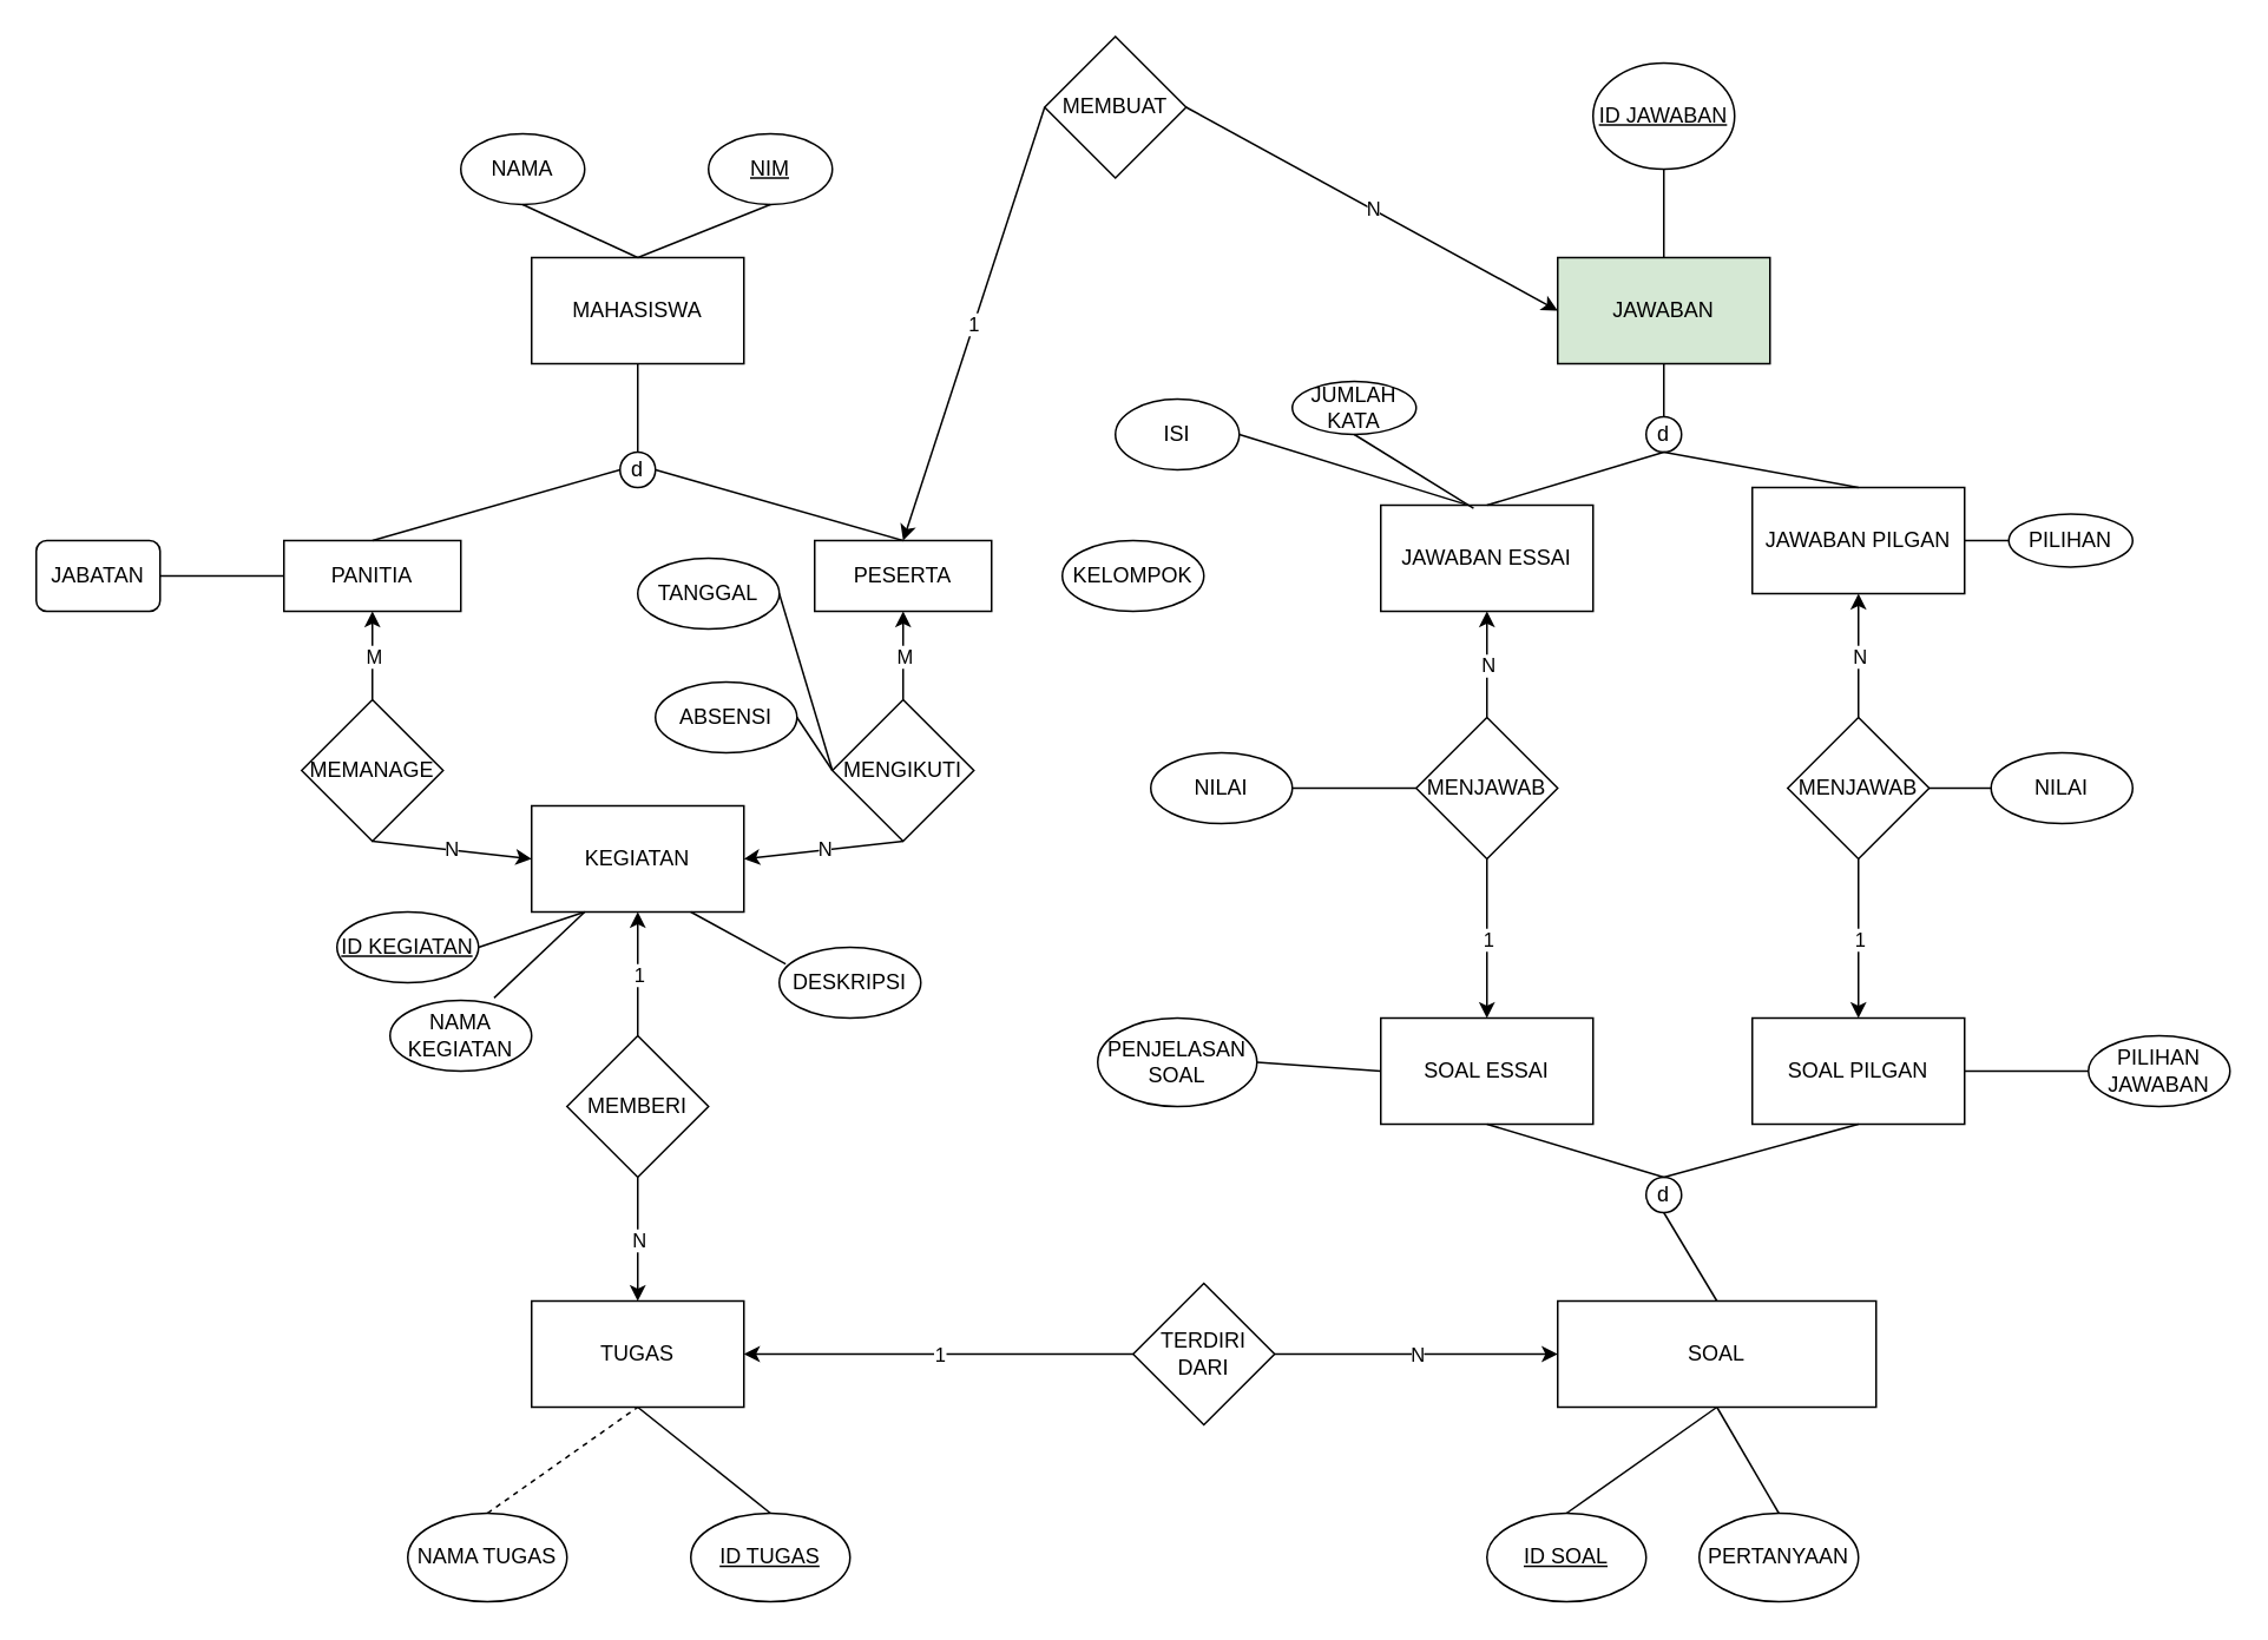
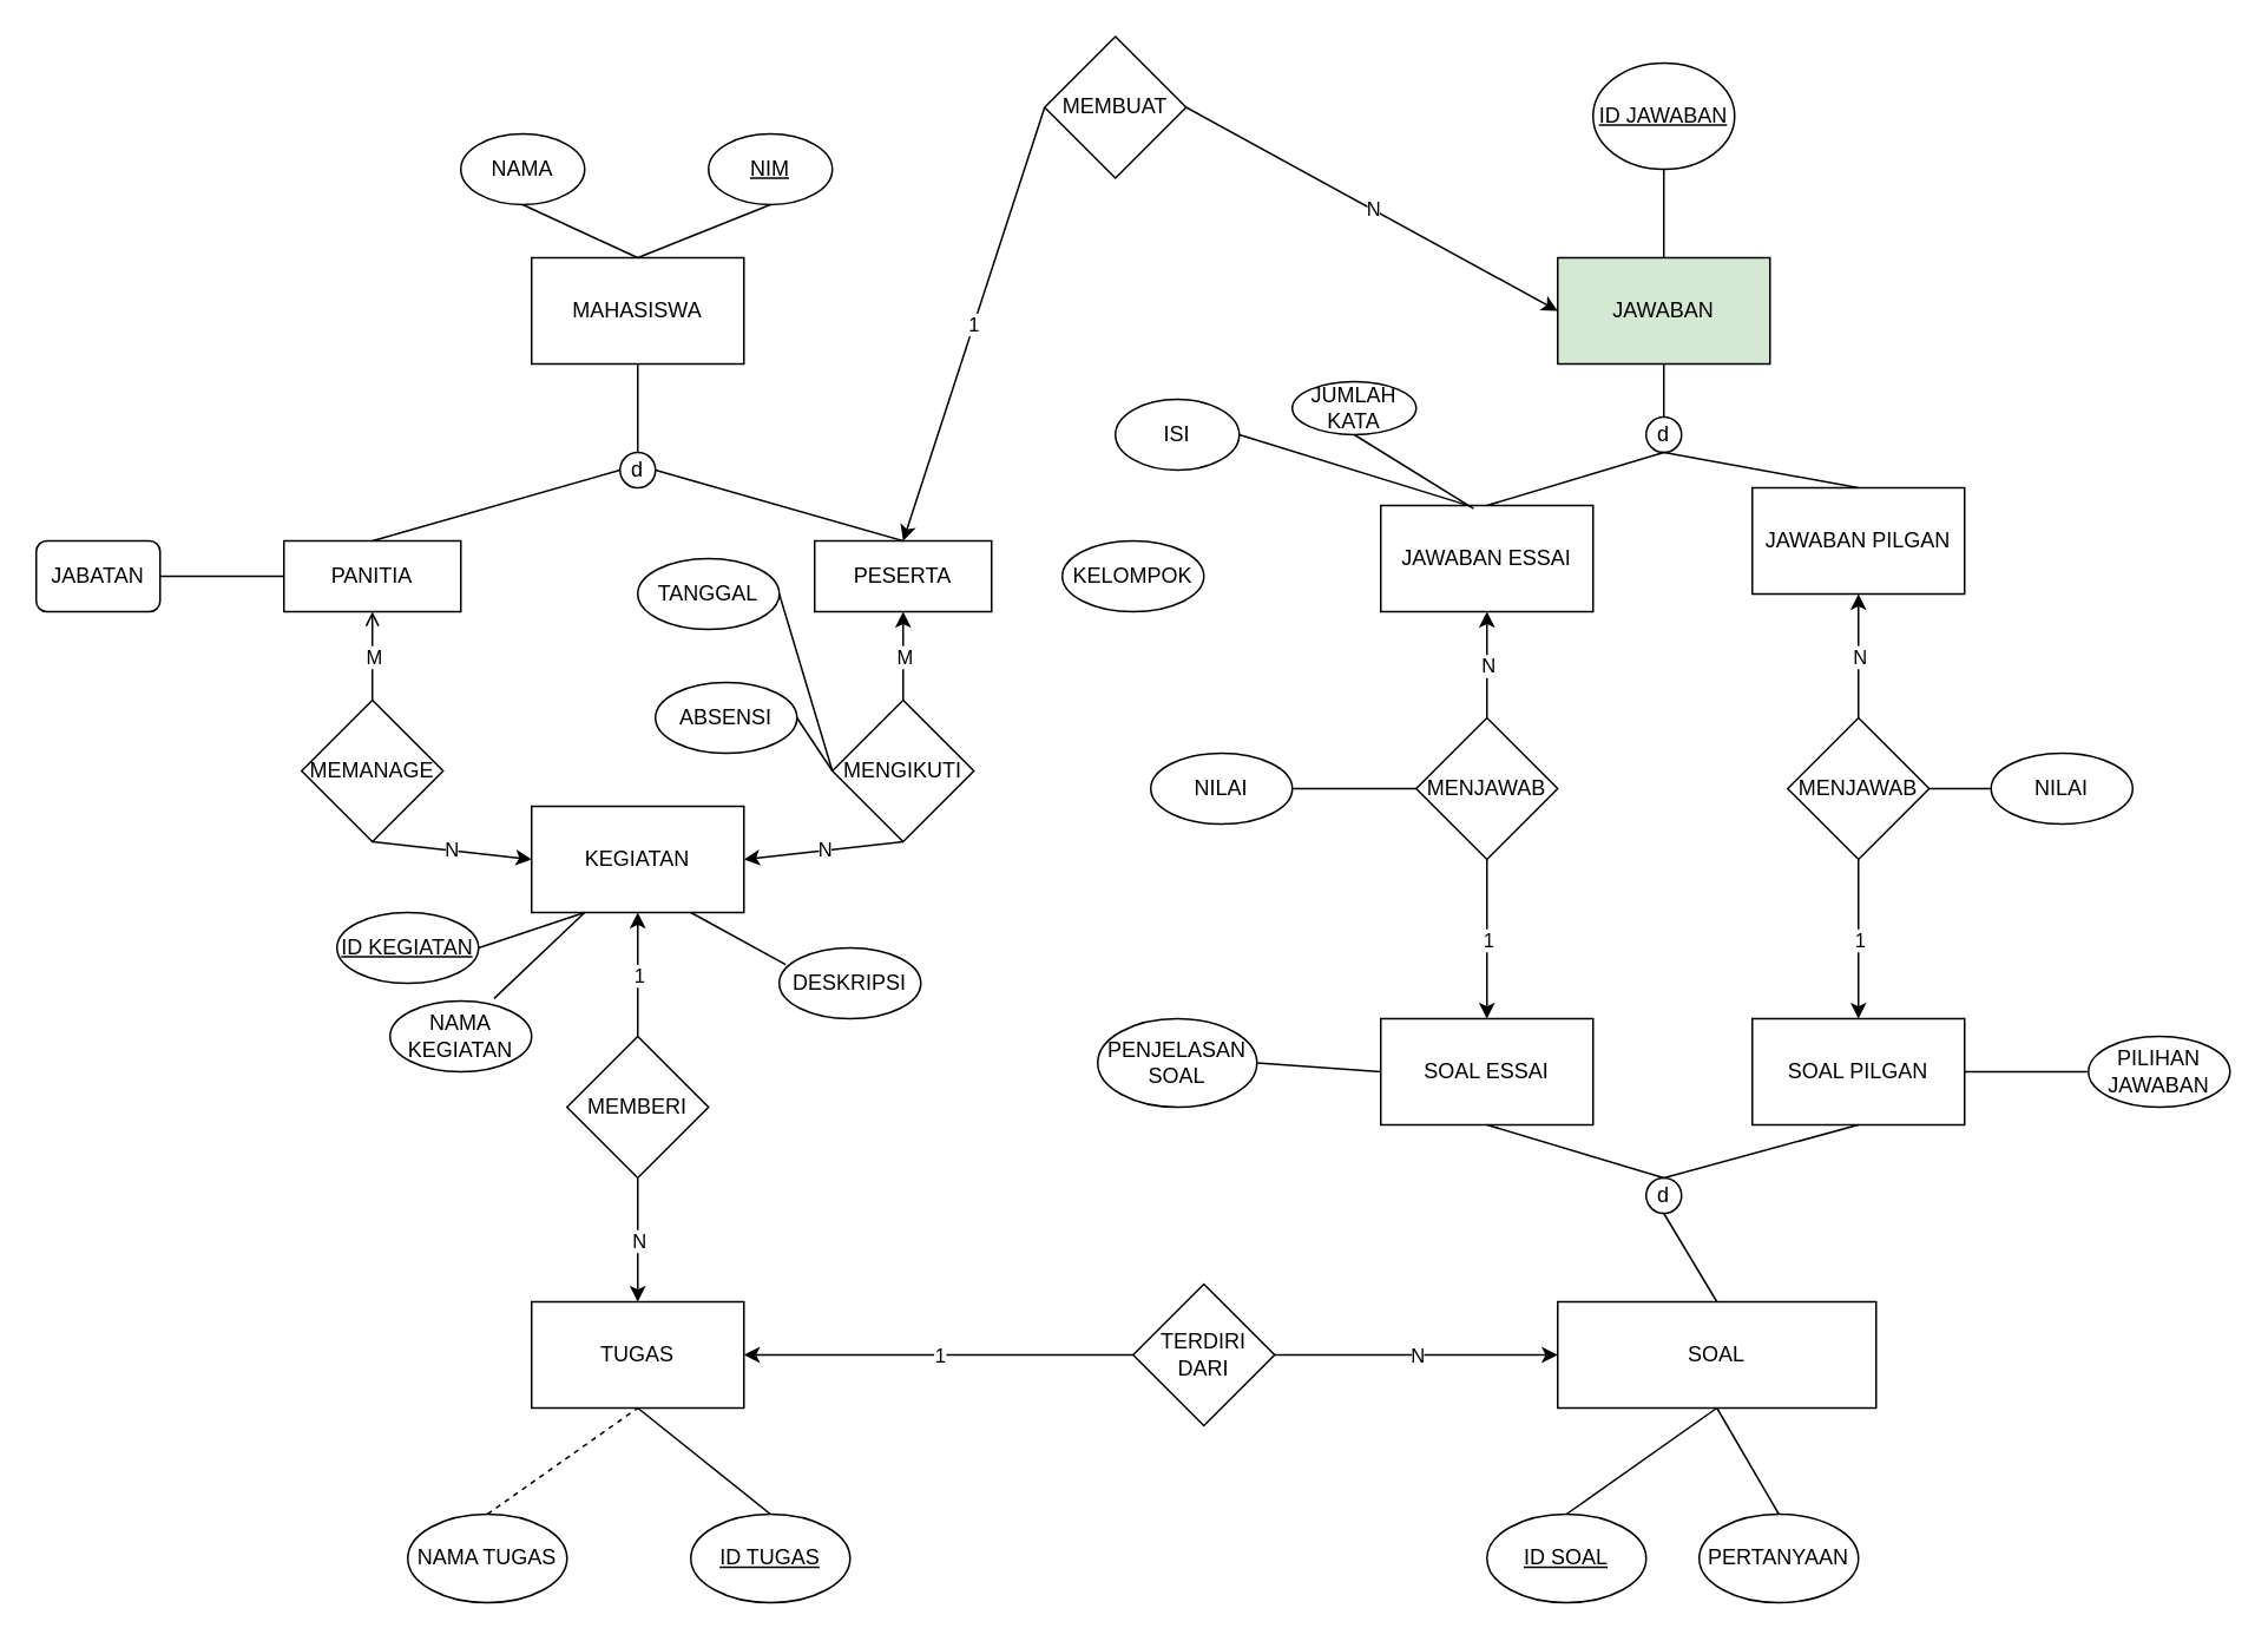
- <mxCell id="67" value="" style="endArrow=none;html=1;entryX=1;entryY=0.5;entryDx=0;entryDy=0;exitX=0;exitY=0.5;exitDx=0;exitDy=0;" parent="1" source="63" target="46" edge="1"><mxGeometry width="50" height="50" relative="1" as="geometry"><mxPoint x="880" y="205" as="sourcePoint" /><mxPoint x="930" y="155" as="targetPoint" /></mxGeometry></mxCell>
- <mxCell id="63" value="PILIHAN" style="ellipse;whiteSpace=wrap;html=1;" parent="1" vertex="1"><mxGeometry x="1135" y="290" width="70" height="30" as="geometry" /></mxCell>
- <mxCell id="12" value="" style="endArrow=classic;html=1;exitX=0.5;exitY=0;exitDx=0;exitDy=0;entryX=0.5;entryY=1;entryDx=0;entryDy=0;" parent="1" source="10" target="5" edge="1"><mxGeometry relative="1" as="geometry"><mxPoint x="470" y="395" as="sourcePoint" /><mxPoint x="570" y="395" as="targetPoint" /></mxGeometry></mxCell>
+ <mxCell id="12" value="" style="endArrow=open;html=1;exitX=0.5;exitY=0;exitDx=0;exitDy=0;entryX=0.5;entryY=1;entryDx=0;entryDy=0;" parent="1" source="10" target="5" edge="1"><mxGeometry relative="1" as="geometry"><mxPoint x="470" y="395" as="sourcePoint" /><mxPoint x="570" y="395" as="targetPoint" /></mxGeometry></mxCell>
